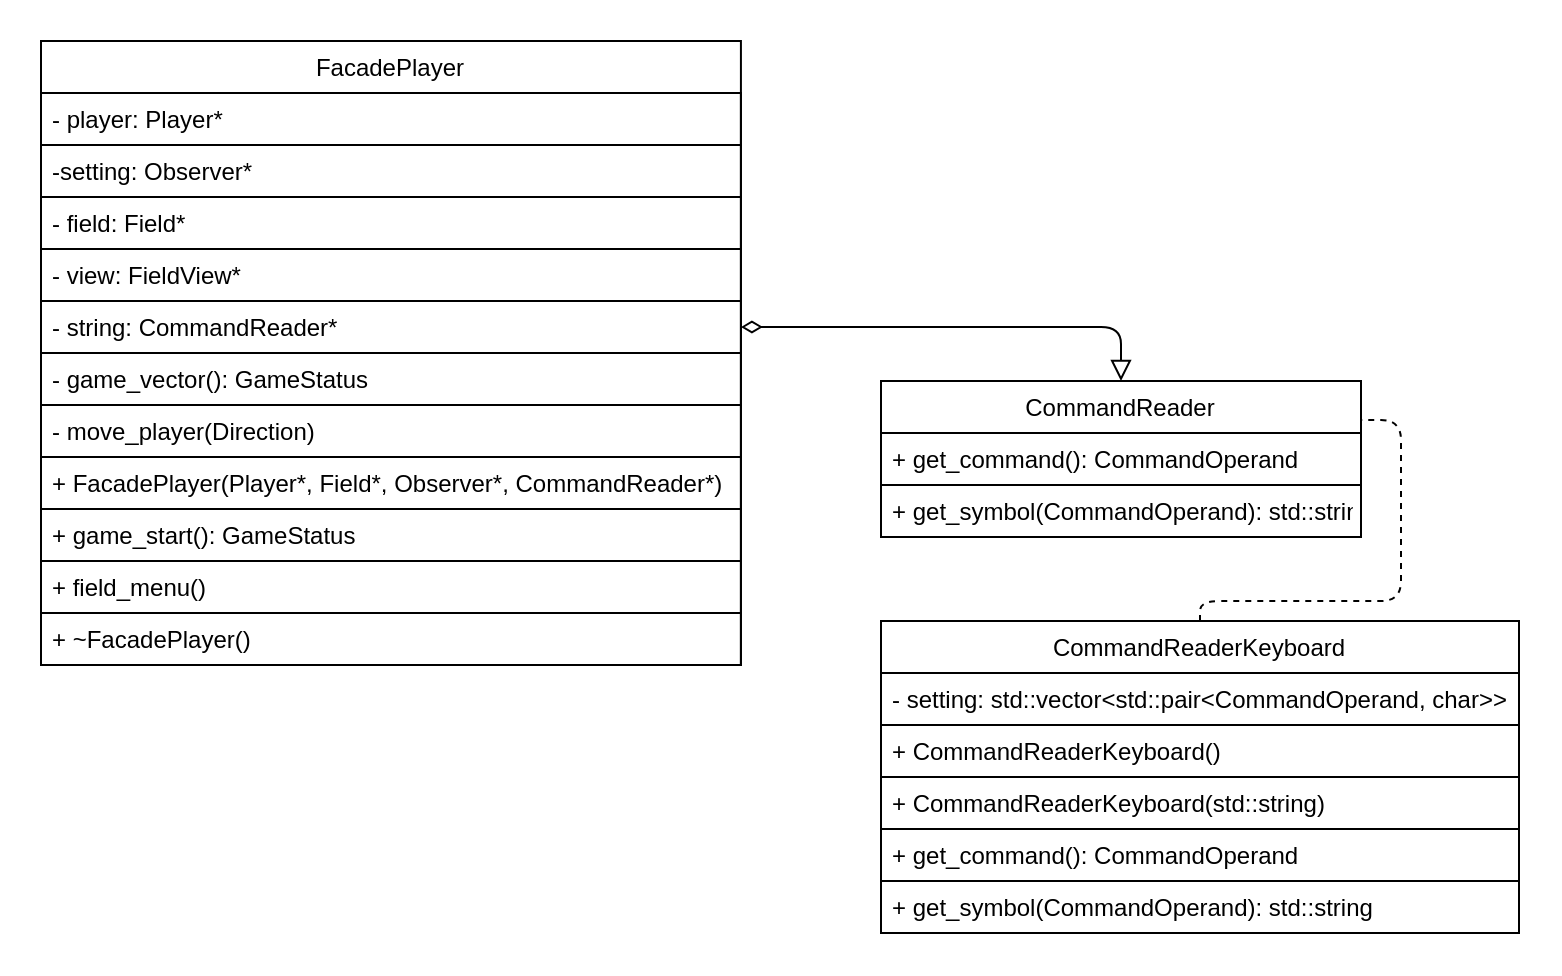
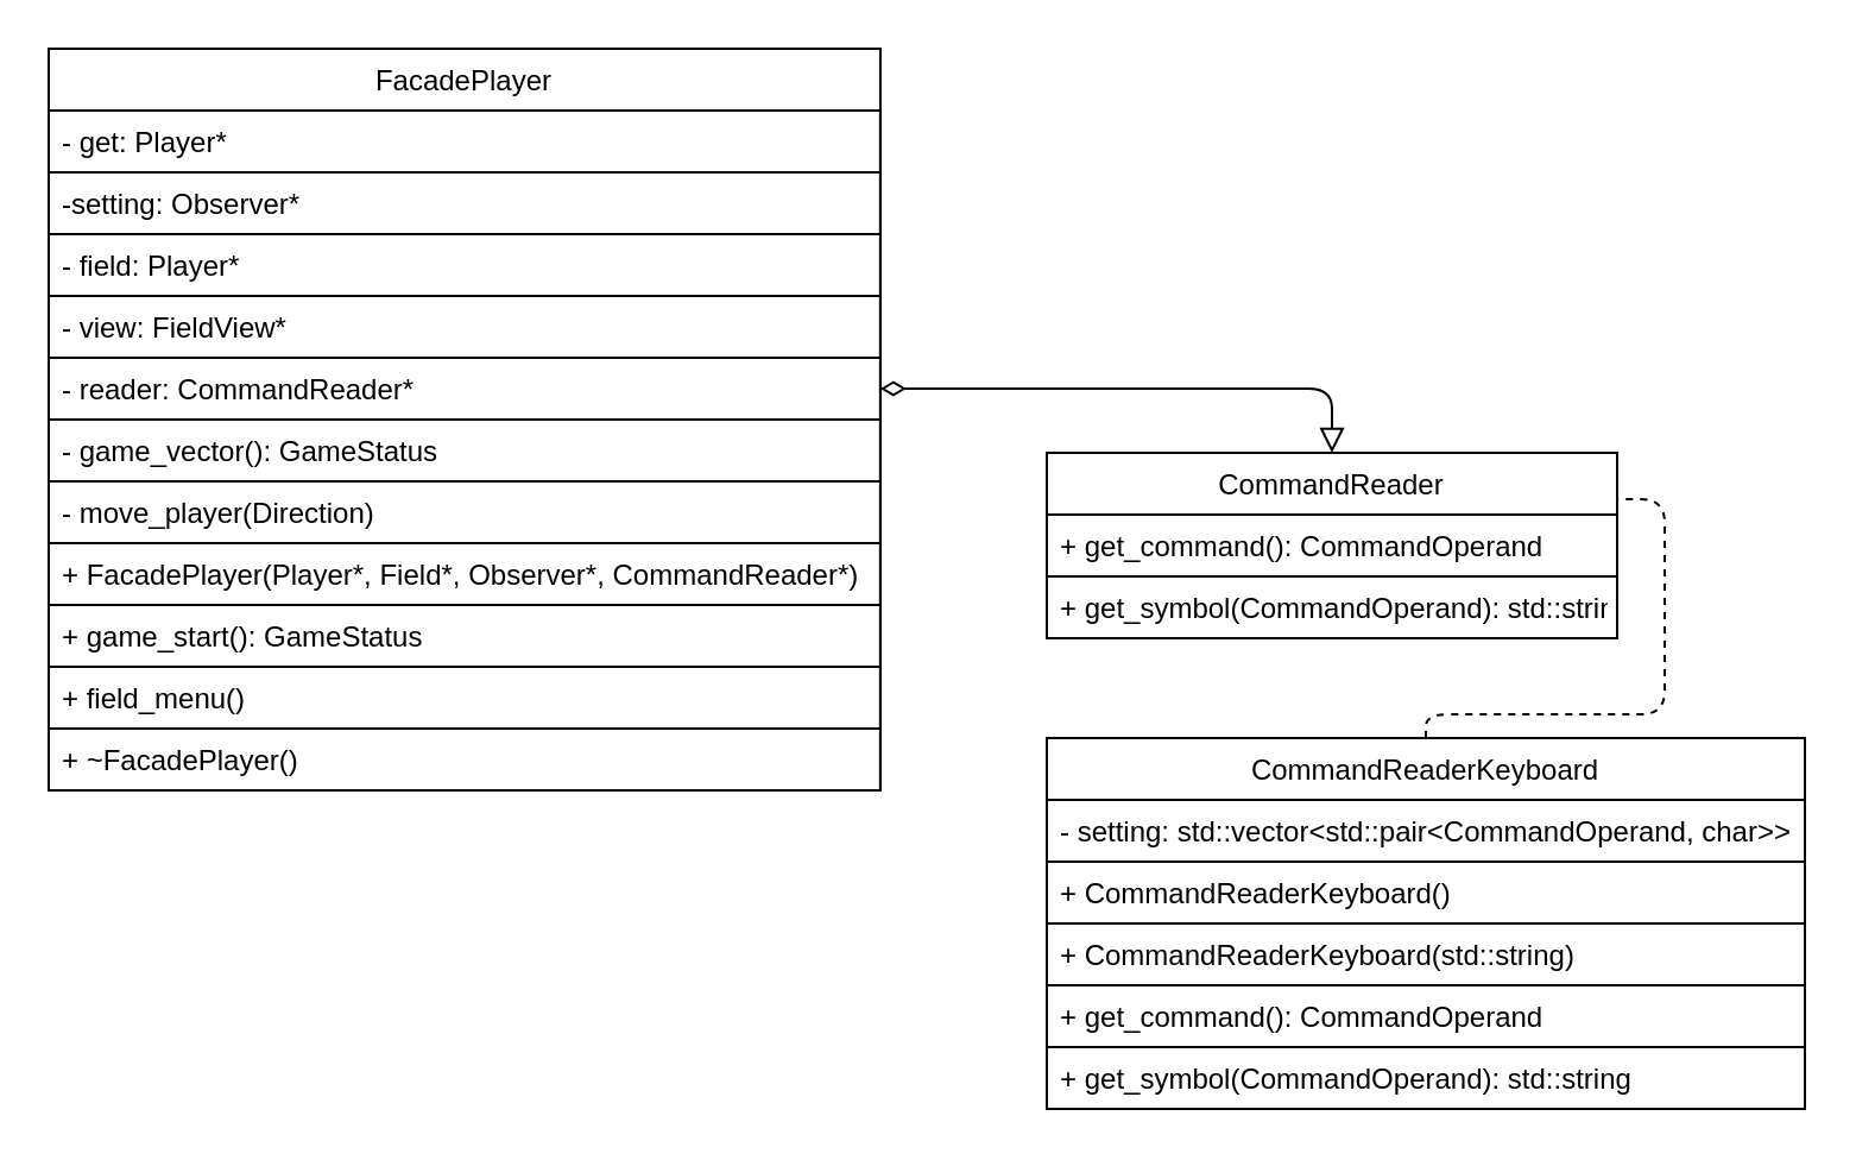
- <mxCell id="3" value="- player: Player*" style="text;strokeColor=#000000;fillColor=none;align=left;verticalAlign=top;spacingLeft=4;spacingRight=4;overflow=hidden;rotatable=0;points=[[0,0.5],[1,0.5]];portConstraint=eastwest;fontSize=12;fontColor=#000000;" parent="2" vertex="1"><mxGeometry y="26" width="349.96" height="26" as="geometry" /></mxCell>
+ <mxCell id="3" value="- get: Player*" style="text;strokeColor=#000000;fillColor=none;align=left;verticalAlign=top;spacingLeft=4;spacingRight=4;overflow=hidden;rotatable=0;points=[[0,0.5],[1,0.5]];portConstraint=eastwest;fontSize=12;fontColor=#000000;" parent="2" vertex="1"><mxGeometry y="26" width="349.96" height="26" as="geometry" /></mxCell>
- <mxCell id="5" value="- field: Field*" style="text;strokeColor=#000000;fillColor=none;align=left;verticalAlign=top;spacingLeft=4;spacingRight=4;overflow=hidden;rotatable=0;points=[[0,0.5],[1,0.5]];portConstraint=eastwest;fontSize=12;fontColor=#000000;" parent="2" vertex="1"><mxGeometry y="78" width="349.96" height="26" as="geometry" /></mxCell>
+ <mxCell id="5" value="- field: Player*" style="text;strokeColor=#000000;fillColor=none;align=left;verticalAlign=top;spacingLeft=4;spacingRight=4;overflow=hidden;rotatable=0;points=[[0,0.5],[1,0.5]];portConstraint=eastwest;fontSize=12;fontColor=#000000;" parent="2" vertex="1"><mxGeometry y="78" width="349.96" height="26" as="geometry" /></mxCell>
- <mxCell id="7" value="- string: CommandReader*" style="text;strokeColor=#000000;fillColor=none;align=left;verticalAlign=top;spacingLeft=4;spacingRight=4;overflow=hidden;rotatable=0;points=[[0,0.5],[1,0.5]];portConstraint=eastwest;fontSize=12;fontColor=#000000;" vertex="1" parent="2"><mxGeometry y="130" width="349.96" height="26" as="geometry" /></mxCell>
+ <mxCell id="7" value="- reader: CommandReader*" style="text;strokeColor=#000000;fillColor=none;align=left;verticalAlign=top;spacingLeft=4;spacingRight=4;overflow=hidden;rotatable=0;points=[[0,0.5],[1,0.5]];portConstraint=eastwest;fontSize=12;fontColor=#000000;" vertex="1" parent="2"><mxGeometry y="130" width="349.96" height="26" as="geometry" /></mxCell>
